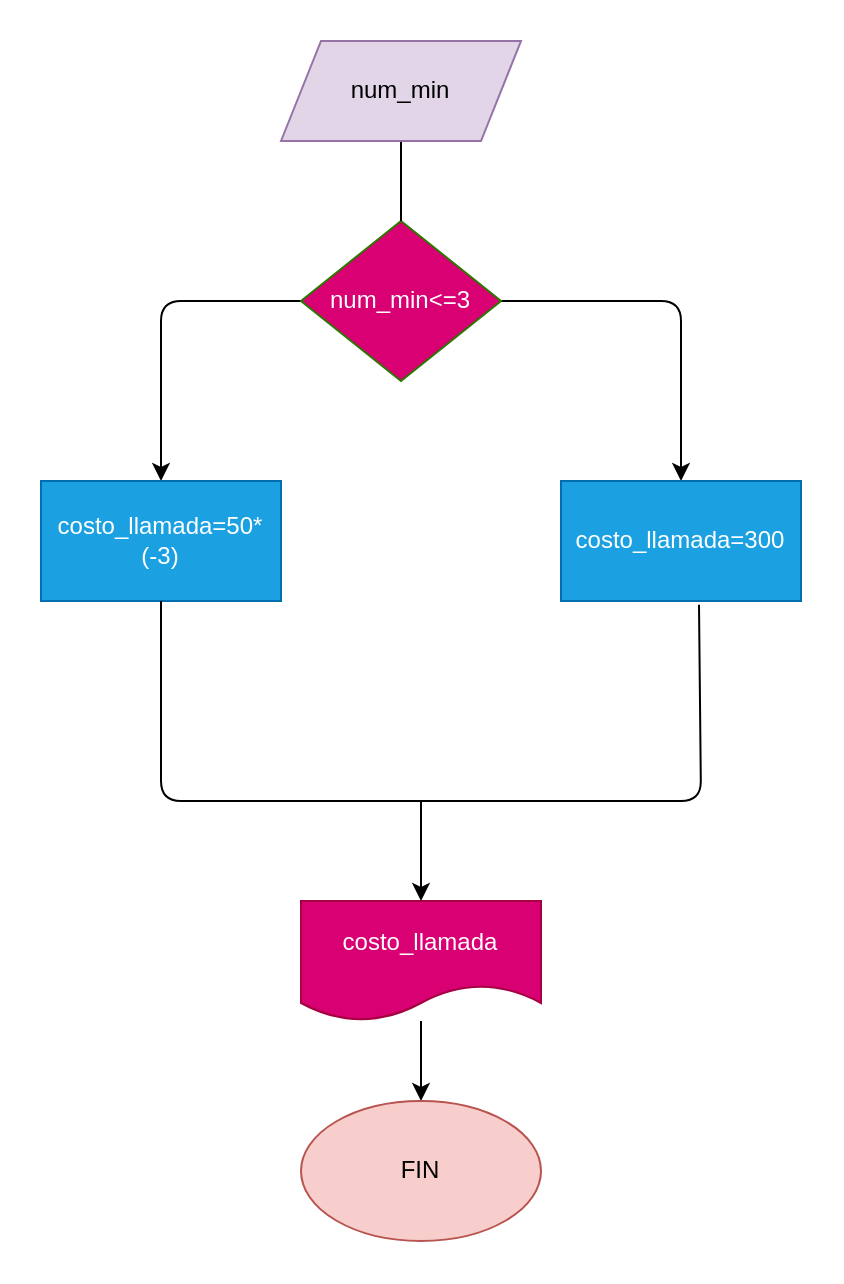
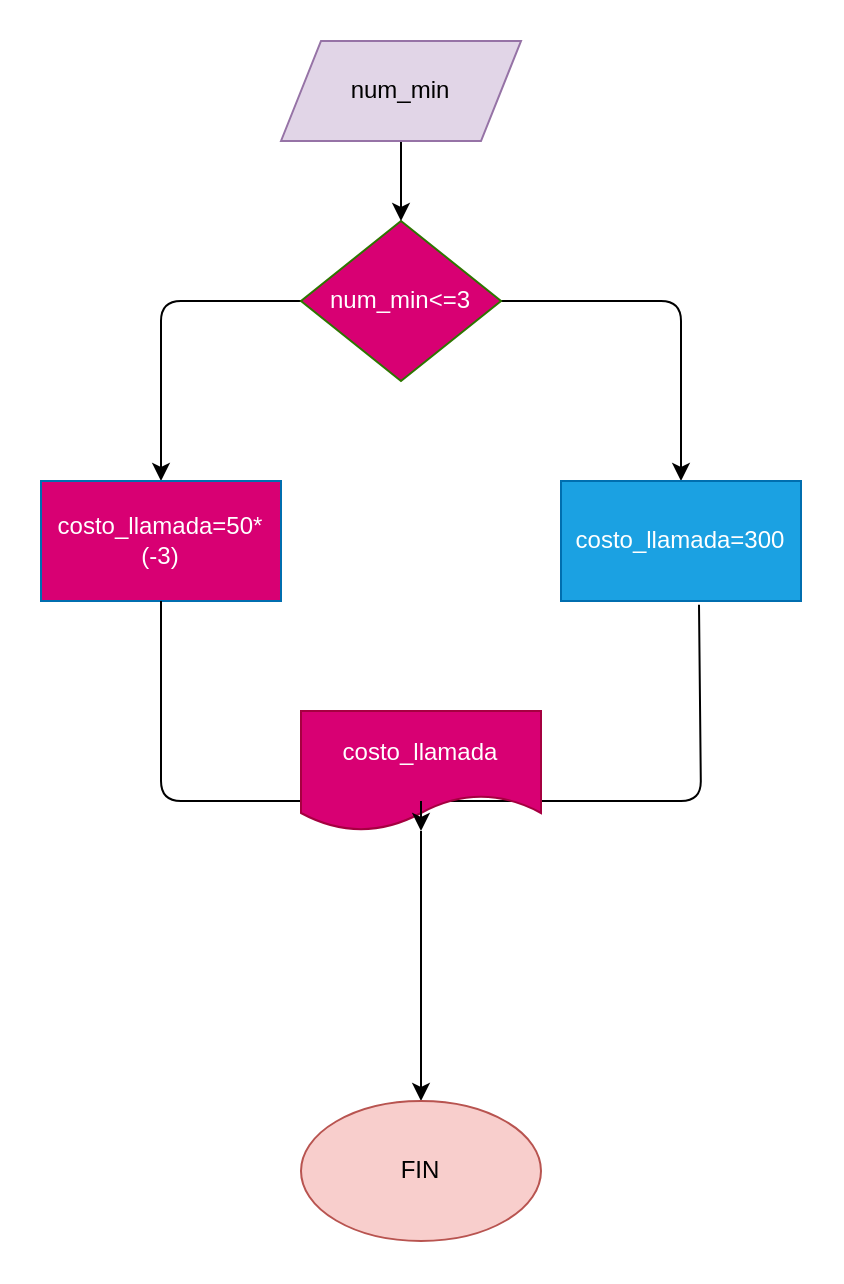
- <mxCell id="13" style="edgeStyle=none;html=1;entryX=0.5;entryY=0;entryDx=0;entryDy=0;endArrow=none;" edge="1" parent="1" source="14" target="4"><mxGeometry relative="1" as="geometry" /></mxCell>
+ <mxCell id="13" style="edgeStyle=none;html=1;entryX=0.5;entryY=0;entryDx=0;entryDy=0;" edge="1" parent="1" source="14" target="4"><mxGeometry relative="1" as="geometry" /></mxCell>
- <mxCell id="5" value="costo_llamada=50*(-3)" style="rounded=0;whiteSpace=wrap;html=1;fillColor=#1ba1e2;fontColor=#ffffff;strokeColor=#006EAF;" vertex="1" parent="1"><mxGeometry x="20" y="240" width="120" height="60" as="geometry" /></mxCell>
+ <mxCell id="5" value="costo_llamada=50*(-3)" style="rounded=0;whiteSpace=wrap;html=1;fillColor=#d80073;fontColor=#ffffff;strokeColor=#006EAF;" vertex="1" parent="1"><mxGeometry x="20" y="240" width="120" height="60" as="geometry" /></mxCell>
- <mxCell id="10" value="costo_llamada" style="shape=document;whiteSpace=wrap;html=1;boundedLbl=1;fillColor=#d80073;fontColor=#ffffff;strokeColor=#A50040;" vertex="1" parent="1"><mxGeometry x="150" y="450" width="120" height="60" as="geometry" /></mxCell>
+ <mxCell id="10" value="costo_llamada" style="shape=document;whiteSpace=wrap;html=1;boundedLbl=1;fillColor=#d80073;fontColor=#ffffff;strokeColor=#A50040;" vertex="1" parent="1"><mxGeometry x="150" y="355" width="120" height="60" as="geometry" /></mxCell>
